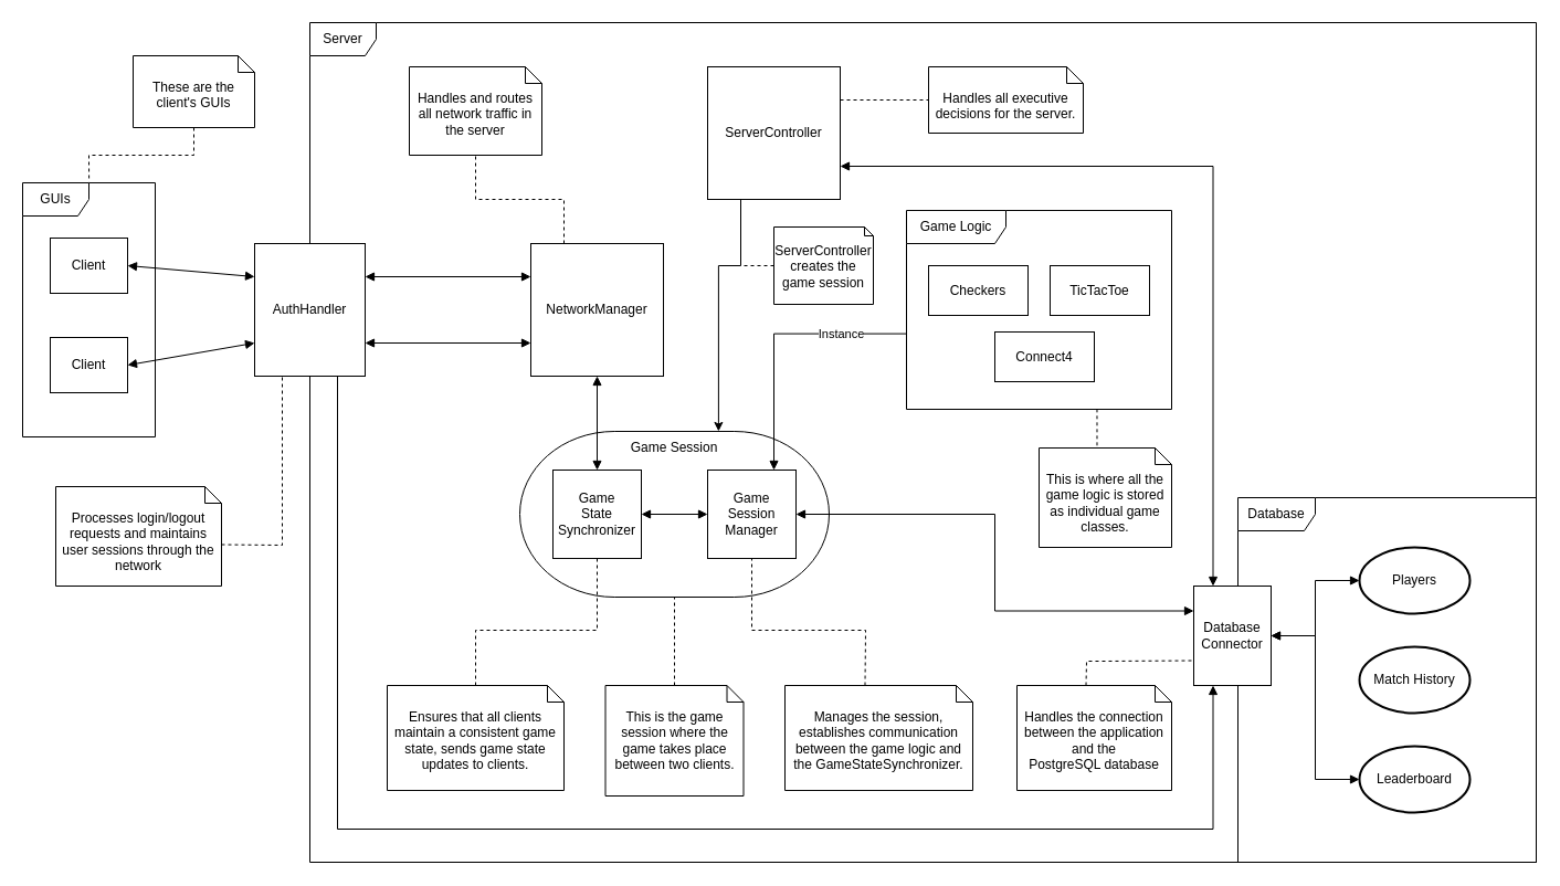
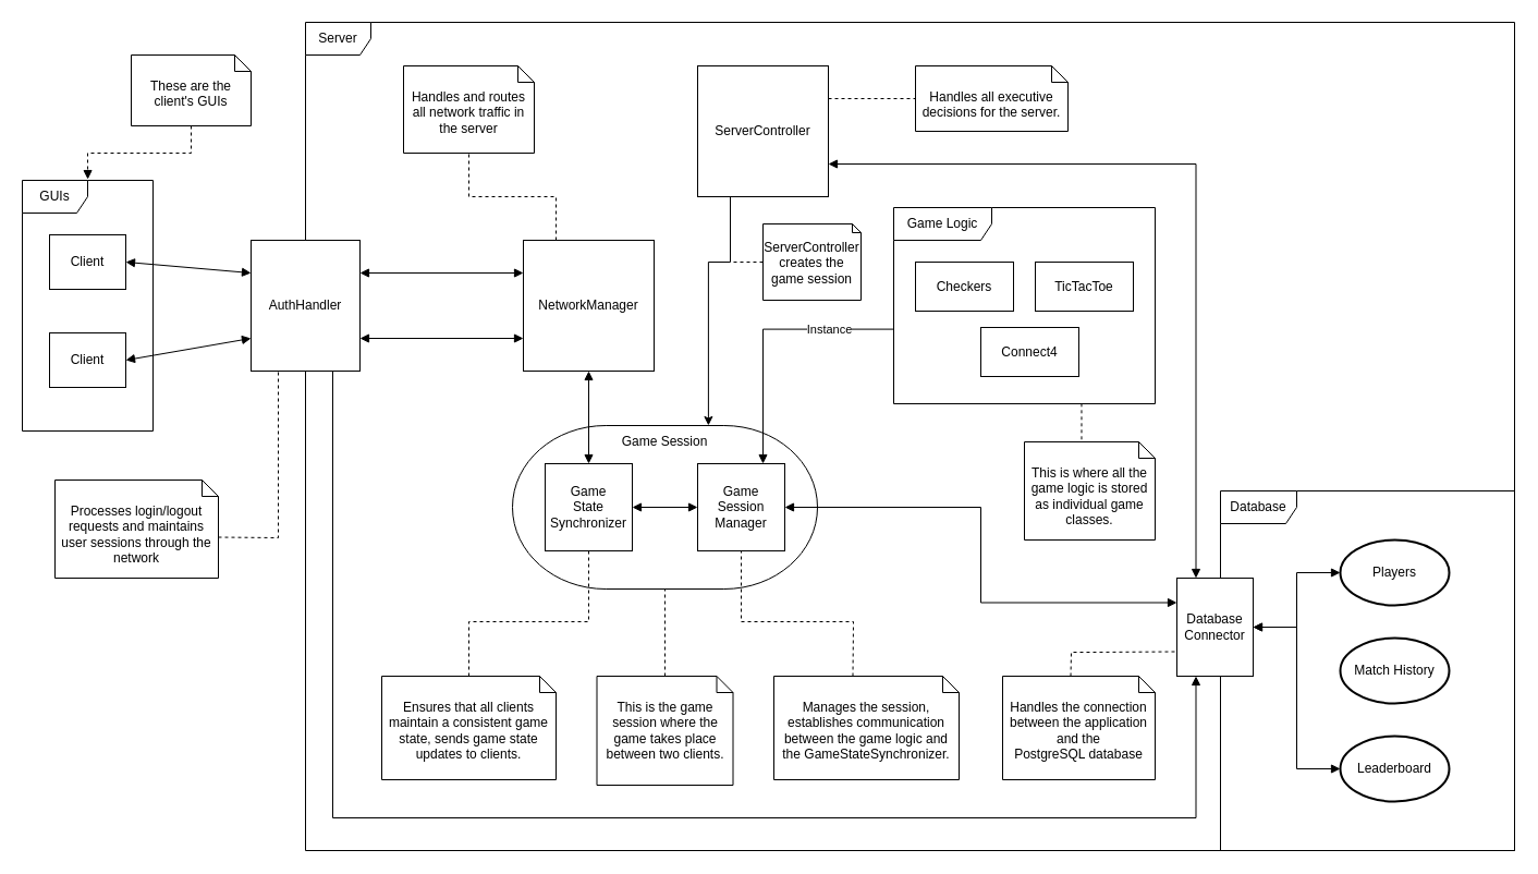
- <mxCell id="53" value="" style="endArrow=none;dashed=1;html=1;rounded=0;exitX=0.5;exitY=1;exitDx=0;exitDy=0;exitPerimeter=0;entryX=0.501;entryY=-0.004;entryDx=0;entryDy=0;entryPerimeter=0;" edge="1" parent="1" source="52" target="4"><mxGeometry width="50" height="50" relative="1" as="geometry"><mxPoint x="210" y="420" as="sourcePoint" /><mxPoint x="190" y="160" as="targetPoint" /><Array as="points"><mxPoint x="175" y="140" /><mxPoint x="80" y="140" /></Array></mxGeometry></mxCell>
+ <mxCell id="53" value="" style="endArrow=block;dashed=1;html=1;rounded=0;exitX=0.5;exitY=1;exitDx=0;exitDy=0;exitPerimeter=0;entryX=0.501;entryY=-0.004;entryDx=0;entryDy=0;entryPerimeter=0;" edge="1" parent="1" source="52" target="4"><mxGeometry width="50" height="50" relative="1" as="geometry"><mxPoint x="210" y="420" as="sourcePoint" /><mxPoint x="190" y="160" as="targetPoint" /><Array as="points"><mxPoint x="175" y="140" /><mxPoint x="80" y="140" /></Array></mxGeometry></mxCell>
